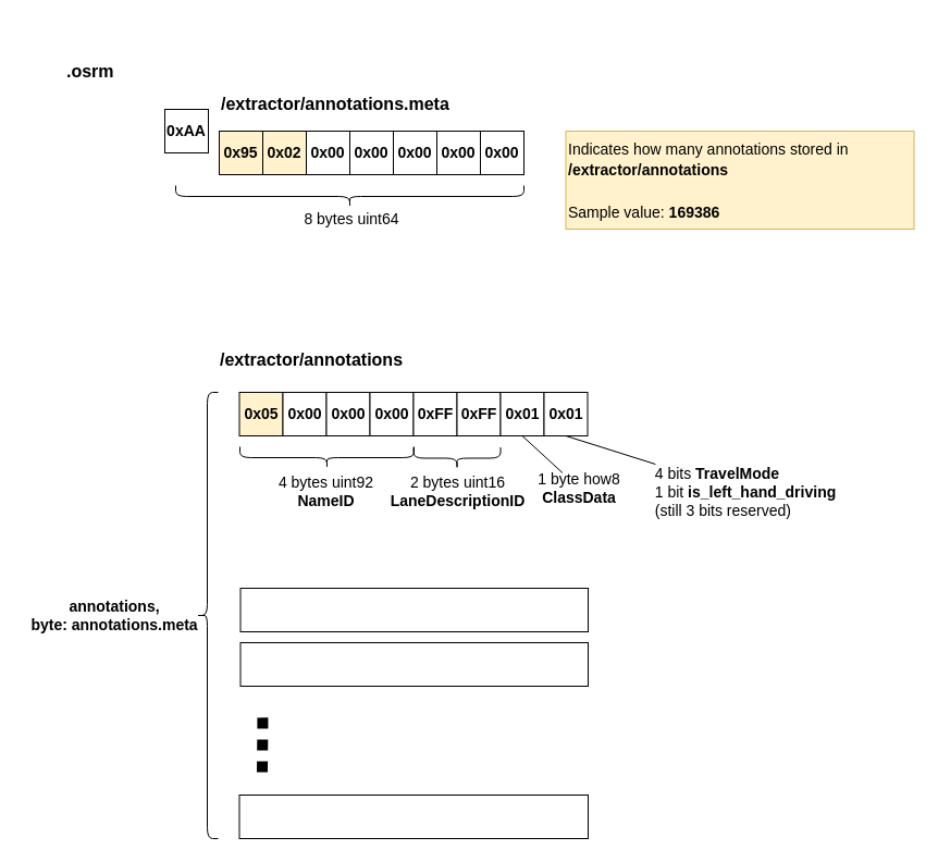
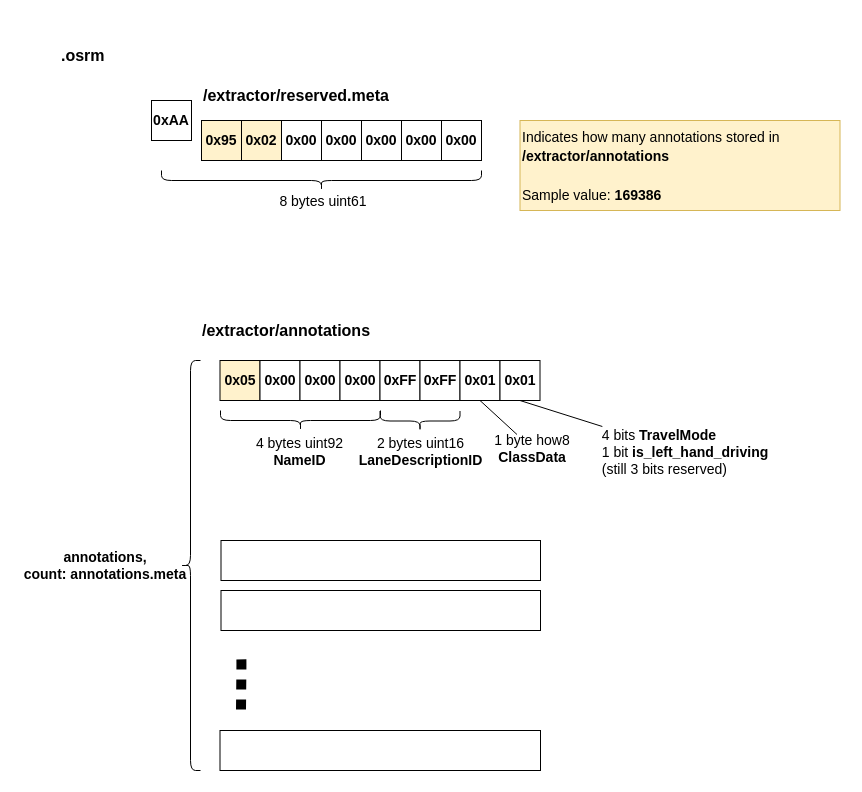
- <mxCell id="12" value=".osrm " style="text;html=1;strokeColor=none;fillColor=none;align=left;verticalAlign=middle;whiteSpace=wrap;rounded=0;fontSize=16;fontStyle=1" parent="1" vertex="1"><mxGeometry x="59" y="55" width="245" height="20" as="geometry" /></mxCell>
+ <mxCell id="12" value=".osrm " style="text;html=1;strokeColor=none;fillColor=none;align=left;verticalAlign=middle;whiteSpace=wrap;rounded=0;fontSize=16;fontStyle=1" parent="1" vertex="1"><mxGeometry x="59" y="45" width="245" height="20" as="geometry" /></mxCell>
- <mxCell id="13" value="/extractor/annotations.meta" style="text;html=1;strokeColor=none;fillColor=none;align=left;verticalAlign=middle;whiteSpace=wrap;rounded=0;fontSize=16;fontStyle=1" parent="1" vertex="1"><mxGeometry x="201" y="85" width="245" height="20" as="geometry" /></mxCell>
+ <mxCell id="13" value="/extractor/reserved.meta" style="text;html=1;strokeColor=none;fillColor=none;align=left;verticalAlign=middle;whiteSpace=wrap;rounded=0;fontSize=16;fontStyle=1" parent="1" vertex="1"><mxGeometry x="201" y="85" width="245" height="20" as="geometry" /></mxCell>
- <mxCell id="11" value="8 bytes uint64" style="text;html=1;strokeColor=none;fillColor=none;align=center;verticalAlign=middle;whiteSpace=wrap;rounded=0;fontSize=14;" parent="1" vertex="1"><mxGeometry x="241" y="191" width="164" height="20" as="geometry" /></mxCell>
+ <mxCell id="11" value="8 bytes uint61" style="text;html=1;strokeColor=none;fillColor=none;align=center;verticalAlign=middle;whiteSpace=wrap;rounded=0;fontSize=14;" parent="1" vertex="1"><mxGeometry x="241" y="191" width="164" height="20" as="geometry" /></mxCell>
- <mxCell id="28" value="&lt;b&gt;annotations, &lt;br&gt;byte: annotations.meta&lt;/b&gt;" style="text;html=1;strokeColor=none;fillColor=none;align=center;verticalAlign=middle;whiteSpace=wrap;rounded=0;fontSize=14;" parent="1" vertex="1"><mxGeometry y="532.5" width="170" height="65" as="geometry" x="20" /></mxCell>
+ <mxCell id="28" value="&lt;b&gt;annotations, &lt;br&gt;count: annotations.meta&lt;/b&gt;" style="text;html=1;strokeColor=none;fillColor=none;align=center;verticalAlign=middle;whiteSpace=wrap;rounded=0;fontSize=14;" parent="1" vertex="1"><mxGeometry y="532.5" width="170" height="65" as="geometry" x="20" /></mxCell>
